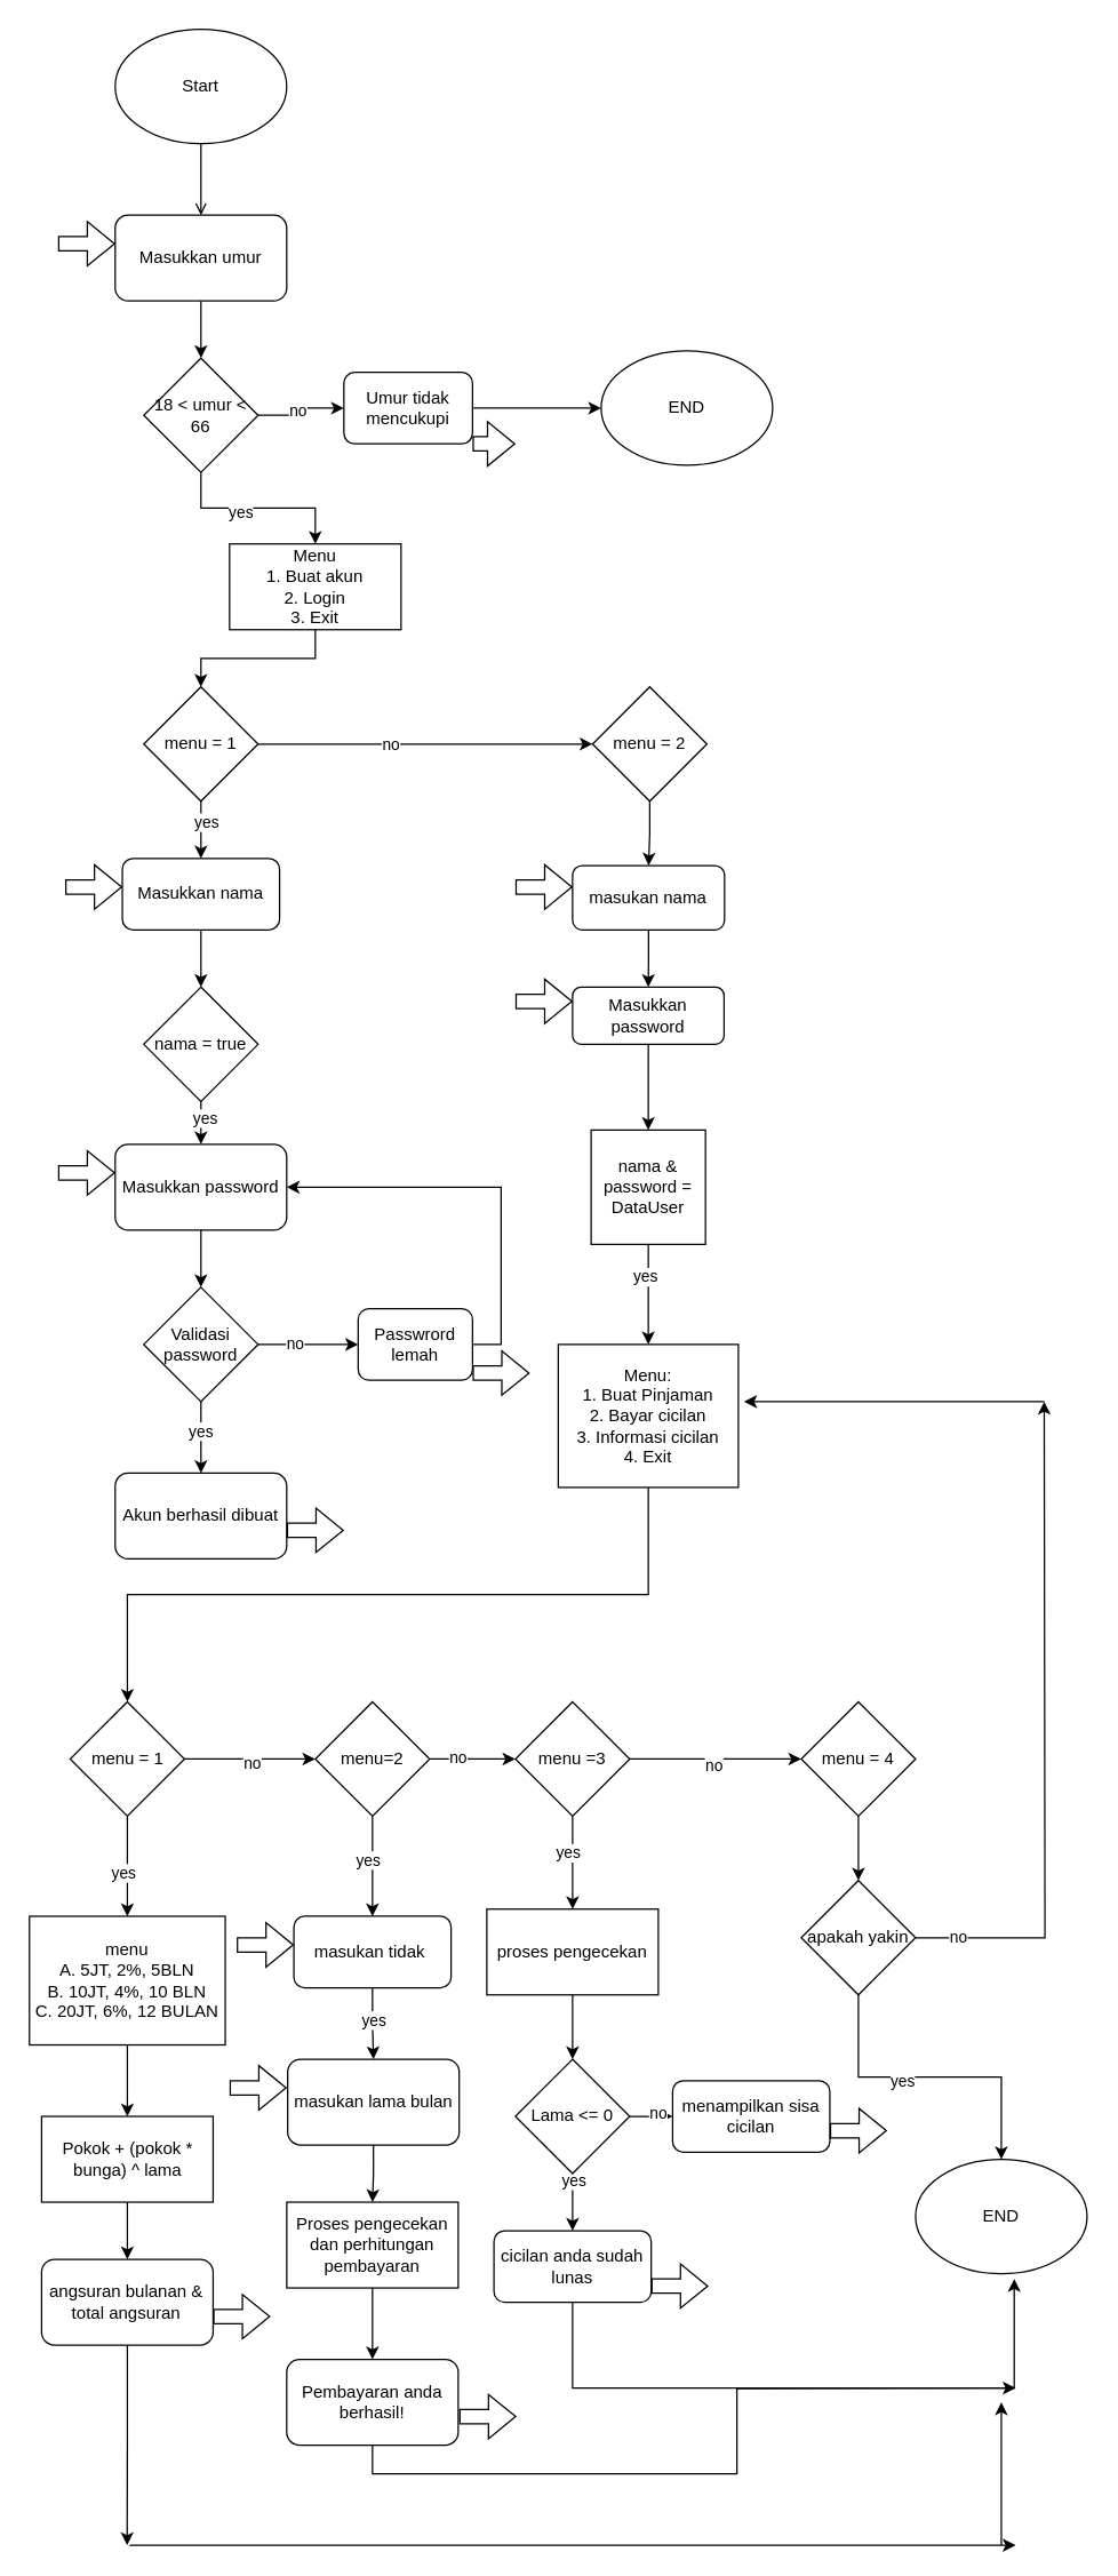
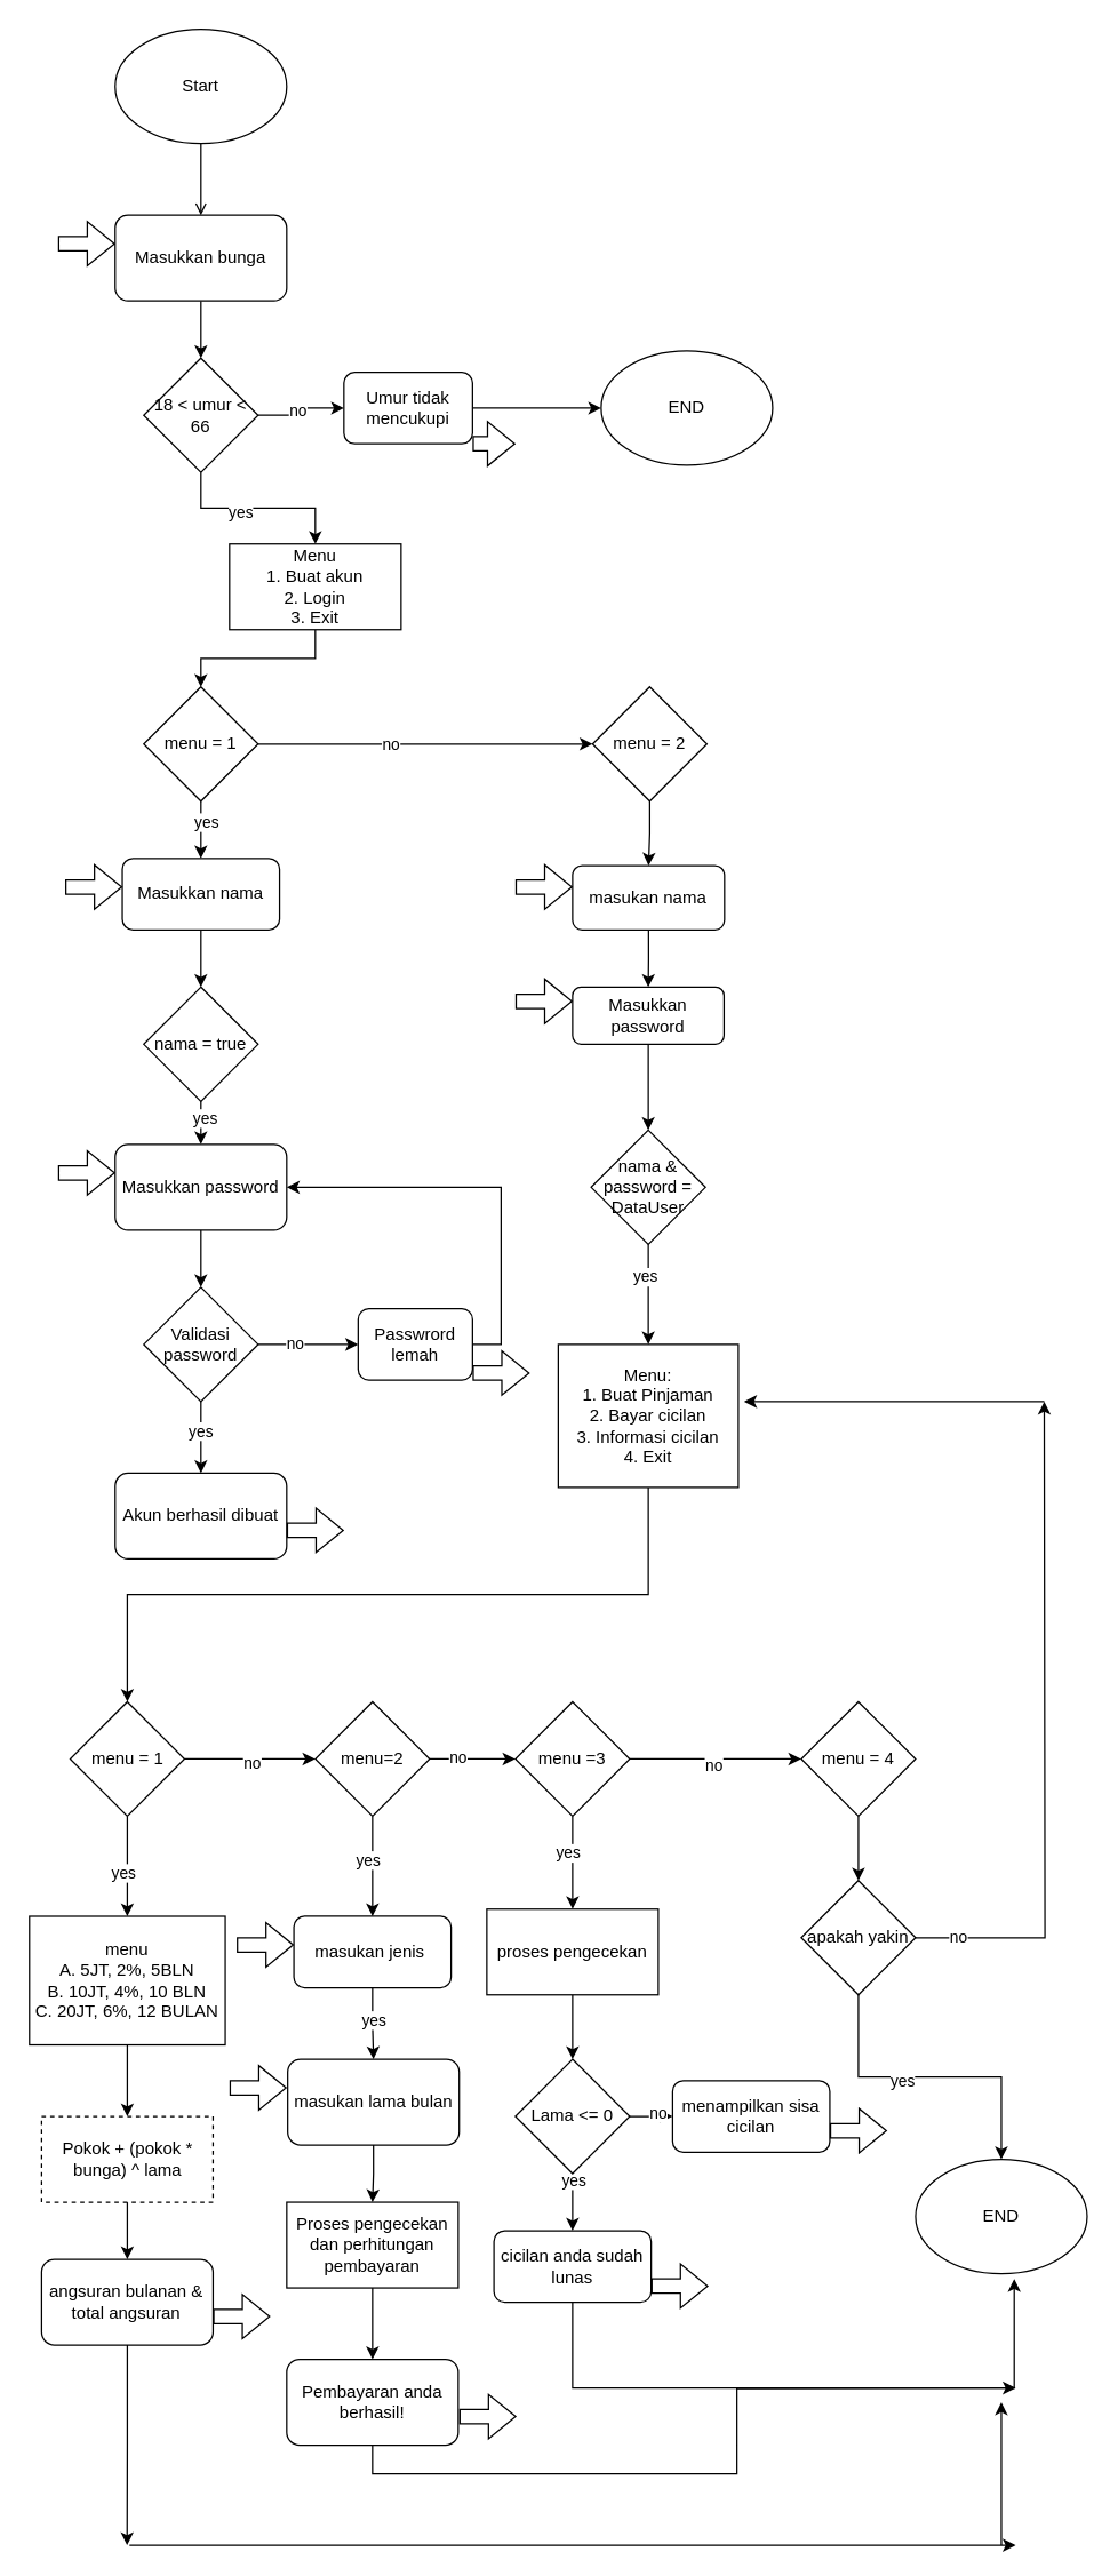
- <mxCell id="5" value="Masukkan umur" style="rounded=1;whiteSpace=wrap;html=1;" vertex="1" parent="1"><mxGeometry x="80" y="150" width="120" height="60" as="geometry" /></mxCell>
+ <mxCell id="5" value="Masukkan bunga" style="rounded=1;whiteSpace=wrap;html=1;" vertex="1" parent="1"><mxGeometry x="80" y="150" width="120" height="60" as="geometry" /></mxCell>
- <mxCell id="51" value="nama &amp;amp; password = DataUser" style="whiteSpace=wrap;html=1;rounded=0;" vertex="1" parent="1"><mxGeometry x="413" y="790" width="80" height="80" as="geometry" /></mxCell>
+ <mxCell id="51" value="nama &amp;amp; password = DataUser" style="rhombus;whiteSpace=wrap;html=1;" vertex="1" parent="1"><mxGeometry x="413" y="790" width="80" height="80" as="geometry" /></mxCell>
- <mxCell id="74" value="masukan tidak&amp;nbsp;" style="rounded=1;whiteSpace=wrap;html=1;" vertex="1" parent="1"><mxGeometry x="205.01" y="1340" width="110" height="50" as="geometry" /></mxCell>
+ <mxCell id="74" value="masukan jenis&amp;nbsp;" style="rounded=1;whiteSpace=wrap;html=1;" vertex="1" parent="1"><mxGeometry x="205.01" y="1340" width="110" height="50" as="geometry" /></mxCell>
- <mxCell id="63" value="Pokok + (pokok * bunga) ^ lama" style="rounded=0;whiteSpace=wrap;html=1;" vertex="1" parent="1"><mxGeometry x="28.5" y="1480" width="120" height="60" as="geometry" /></mxCell>
+ <mxCell id="63" value="Pokok + (pokok * bunga) ^ lama" style="rounded=0;whiteSpace=wrap;html=1;dashed=1;" vertex="1" parent="1"><mxGeometry x="28.5" y="1480" width="120" height="60" as="geometry" /></mxCell>
